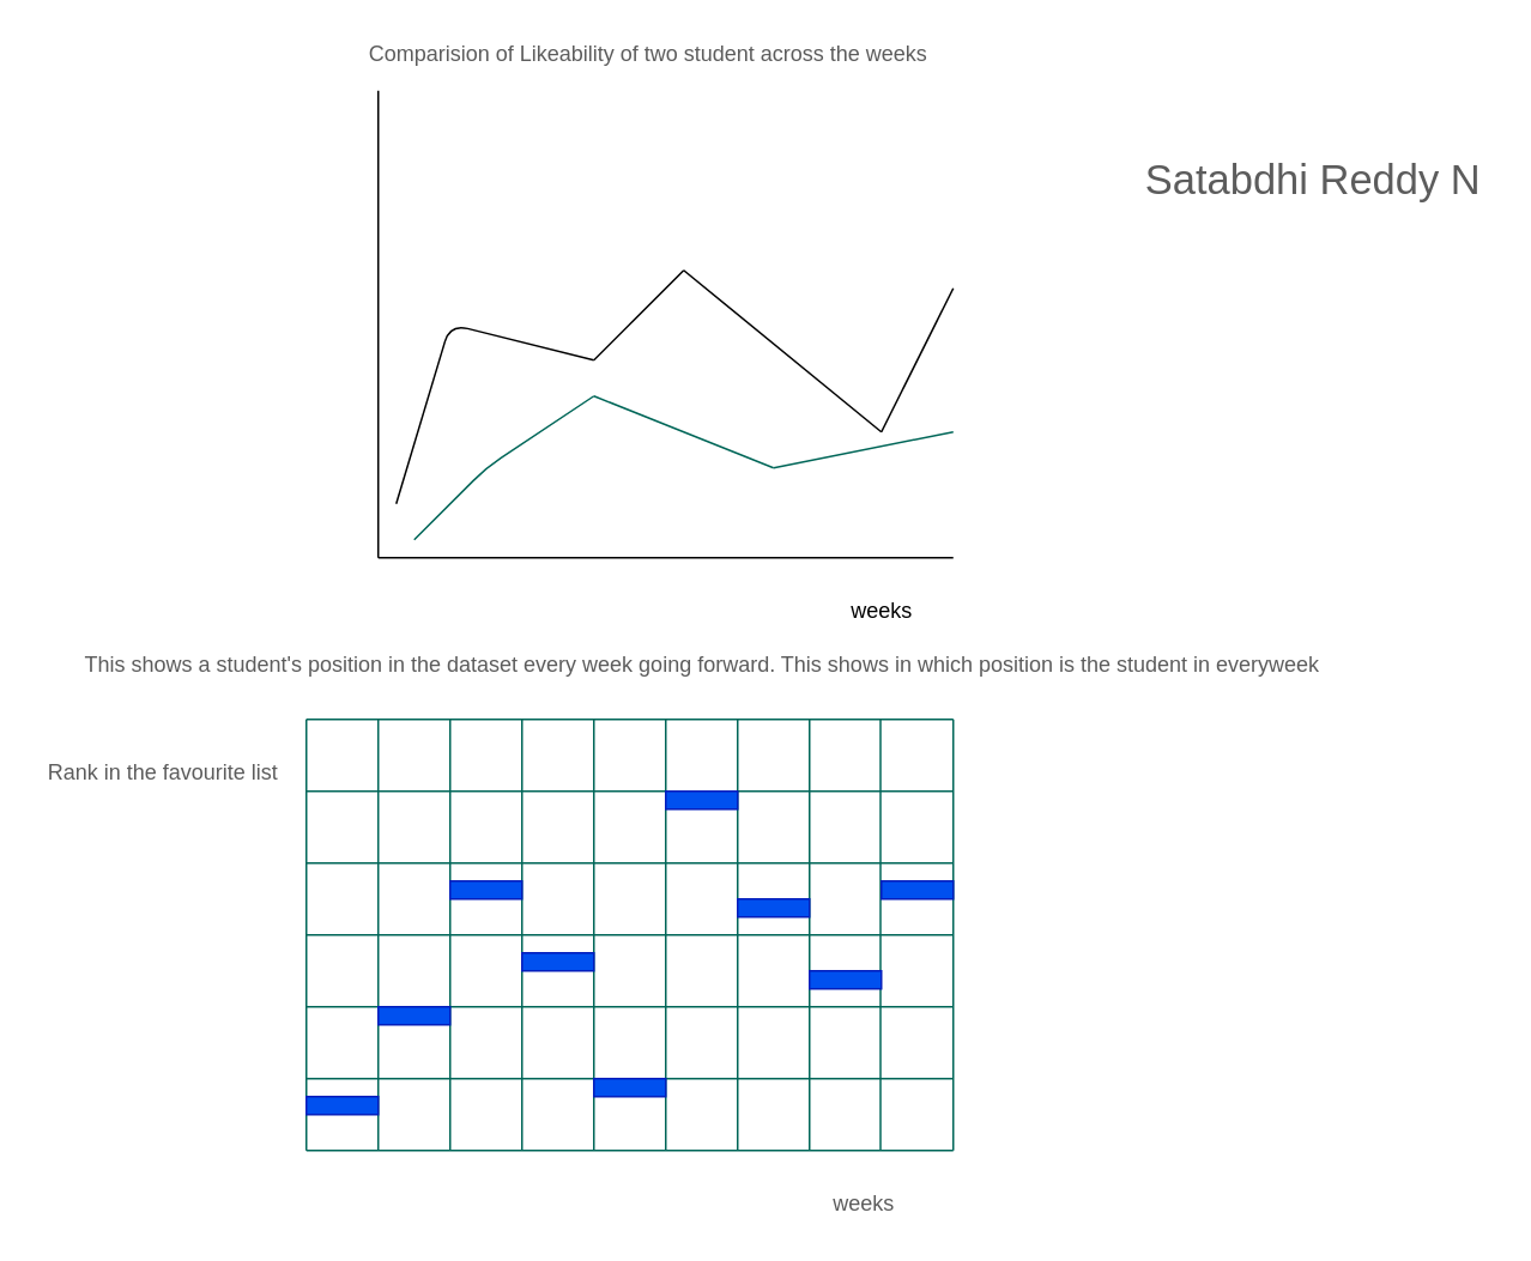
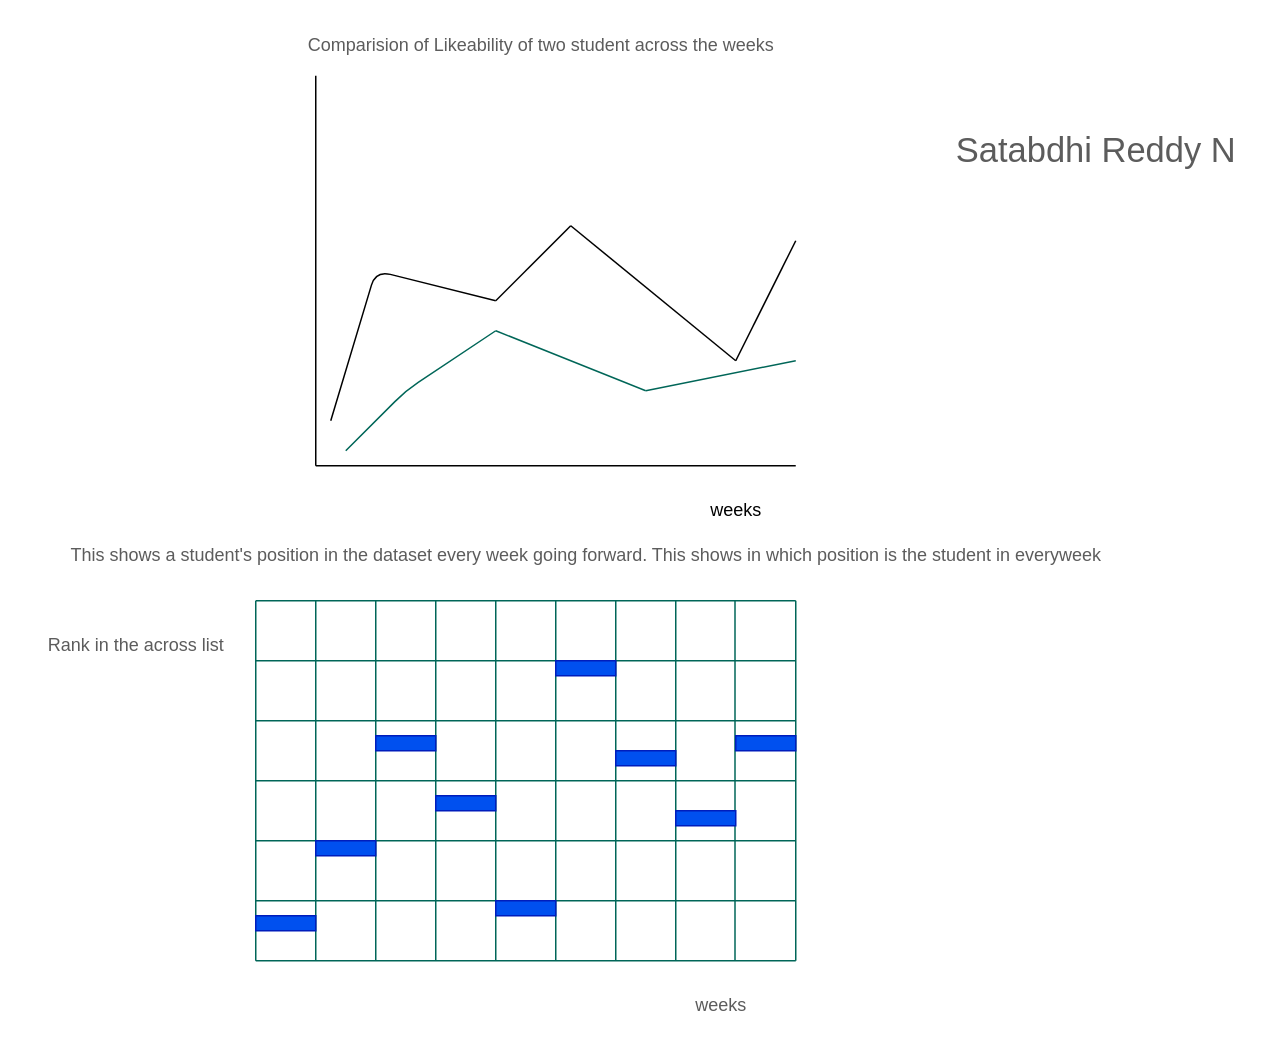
- <mxCell id="37" value="Rank in the favourite list" style="text;html=1;align=center;verticalAlign=middle;resizable=0;points=[];autosize=1;fontColor=#5C5C5C;" vertex="1" parent="1"><mxGeometry x="20" y="420" width="140" height="20" as="geometry" /></mxCell>
+ <mxCell id="37" value="Rank in the across list" style="text;html=1;align=center;verticalAlign=middle;resizable=0;points=[];autosize=1;fontColor=#5C5C5C;" vertex="1" parent="1"><mxGeometry x="20" y="420" width="140" height="20" as="geometry" /></mxCell>
